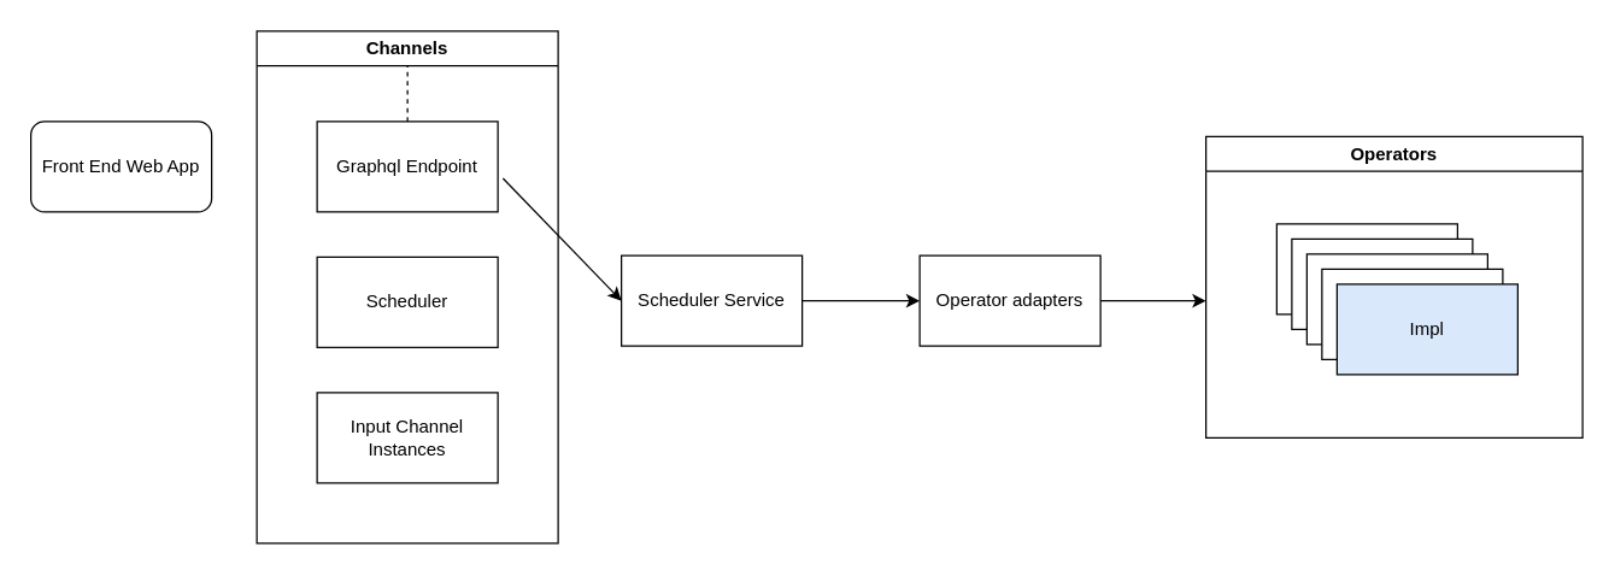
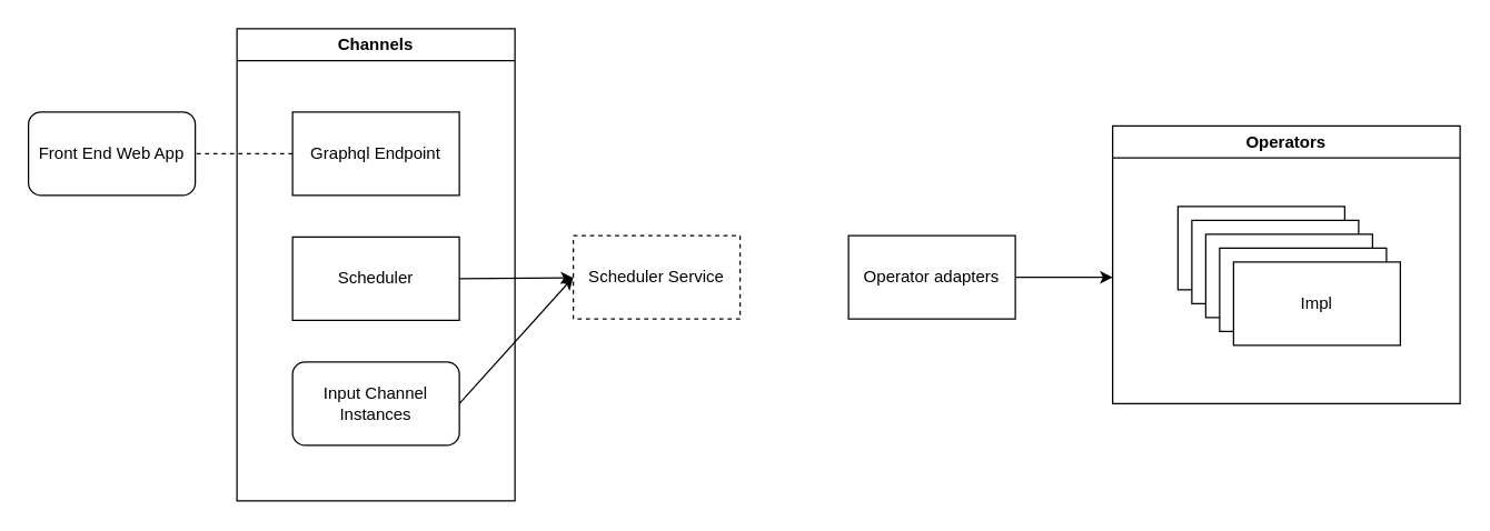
- <mxCell id="12" value="" style="endArrow=none;dashed=1;html=1;rounded=0;" edge="1" parent="1" source="2" target="20"><mxGeometry width="50" height="50" relative="1" as="geometry"><mxPoint x="-30" y="310" as="sourcePoint" /><mxPoint x="20" y="260" as="targetPoint" /></mxGeometry></mxCell>
+ <mxCell id="12" value="" style="endArrow=none;dashed=1;html=1;rounded=0;entryX=1;entryY=0.5;entryDx=0;entryDy=0;" edge="1" parent="1" source="2" target="5"><mxGeometry width="50" height="50" relative="1" as="geometry"><mxPoint x="-30" y="310" as="sourcePoint" /><mxPoint x="20" y="260" as="targetPoint" /></mxGeometry></mxCell>
- <mxCell id="13" value="" style="endArrow=classic;html=1;rounded=0;exitX=1.028;exitY=0.628;exitDx=0;exitDy=0;exitPerimeter=0;entryX=0;entryY=0.5;entryDx=0;entryDy=0;" edge="1" parent="1" source="2" target="7"><mxGeometry width="50" height="50" relative="1" as="geometry"><mxPoint x="380" y="360" as="sourcePoint" /><mxPoint x="430" y="310" as="targetPoint" /></mxGeometry></mxCell>
- <mxCell id="7" value="Scheduler Service" style="rounded=0;whiteSpace=wrap;html=1;" vertex="1" parent="1"><mxGeometry x="412" y="169" width="120" height="60" as="geometry" /></mxCell>
+ <mxCell id="7" value="Scheduler Service" style="rounded=0;whiteSpace=wrap;html=1;dashed=1;" vertex="1" parent="1"><mxGeometry x="412" y="169" width="120" height="60" as="geometry" /></mxCell>
- <mxCell id="6" style="edgeStyle=orthogonalEdgeStyle;rounded=0;orthogonalLoop=1;jettySize=auto;html=1;" edge="1" parent="1" source="7" target="9"><mxGeometry relative="1" as="geometry" /></mxCell>
+ <mxCell id="14" value="" style="endArrow=classic;html=1;rounded=0;exitX=1;exitY=0.5;exitDx=0;exitDy=0;" edge="1" parent="1" source="3" target="7"><mxGeometry width="50" height="50" relative="1" as="geometry"><mxPoint x="340" y="360" as="sourcePoint" /><mxPoint x="390" y="310" as="targetPoint" /></mxGeometry></mxCell>
- <mxCell id="19" value="Impl" style="rounded=0;whiteSpace=wrap;html=1;fillColor=#dae8fc;" vertex="1" parent="1"><mxGeometry x="887" y="188" width="120" height="60" as="geometry" /></mxCell>
+ <mxCell id="19" value="Impl" style="rounded=0;whiteSpace=wrap;html=1;" vertex="1" parent="1"><mxGeometry x="887" y="188" width="120" height="60" as="geometry" /></mxCell>
+ <mxCell id="15" value="" style="endArrow=classic;html=1;rounded=0;entryX=0;entryY=0.5;entryDx=0;entryDy=0;exitX=1;exitY=0.5;exitDx=0;exitDy=0;" edge="1" parent="1" source="4" target="7"><mxGeometry width="50" height="50" relative="1" as="geometry"><mxPoint x="330" y="340" as="sourcePoint" /><mxPoint x="400.711" y="290" as="targetPoint" /></mxGeometry></mxCell>
- <mxCell id="4" value="Input Channel Instances" style="rounded=0;whiteSpace=wrap;html=1;" vertex="1" parent="1"><mxGeometry x="210" y="260" width="120" height="60" as="geometry" /></mxCell>
+ <mxCell id="4" value="Input Channel Instances" style="whiteSpace=wrap;html=1;rounded=1;" vertex="1" parent="1"><mxGeometry x="210" y="260" width="120" height="60" as="geometry" /></mxCell>
